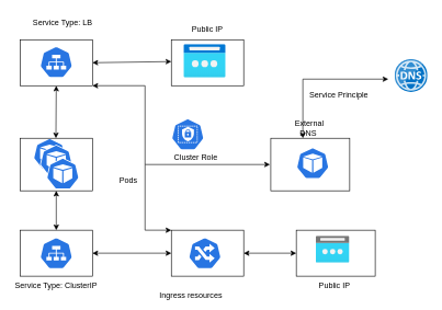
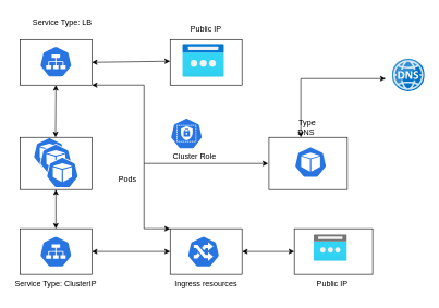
- <mxCell id="32" value="Service Principle" style="text;html=1;strokeColor=none;fillColor=none;align=center;verticalAlign=middle;whiteSpace=wrap;rounded=0;" vertex="1" parent="1"><mxGeometry x="460" y="130" width="110" height="30" as="geometry" /></mxCell>
- <mxCell id="30" value="External DNS&amp;nbsp;" style="text;html=1;strokeColor=none;fillColor=none;align=center;verticalAlign=middle;whiteSpace=wrap;rounded=0;" vertex="1" parent="1"><mxGeometry x="440" y="180" width="60" height="30" as="geometry" /></mxCell>
+ <mxCell id="30" value="Type DNS&amp;nbsp;" style="text;html=1;strokeColor=none;fillColor=none;align=center;verticalAlign=middle;whiteSpace=wrap;rounded=0;" vertex="1" parent="1"><mxGeometry x="440" y="180" width="60" height="30" as="geometry" /></mxCell>
- <mxCell id="28" value="Ingress resources" style="text;html=1;strokeColor=none;fillColor=none;align=center;verticalAlign=middle;whiteSpace=wrap;rounded=0;" vertex="1" parent="1"><mxGeometry x="235" y="435" width="110" height="30" as="geometry" /></mxCell>
+ <mxCell id="28" value="Ingress resources" style="text;html=1;strokeColor=none;fillColor=none;align=center;verticalAlign=middle;whiteSpace=wrap;rounded=0;" vertex="1" parent="1"><mxGeometry x="260" y="420" width="110" height="30" as="geometry" /></mxCell>
